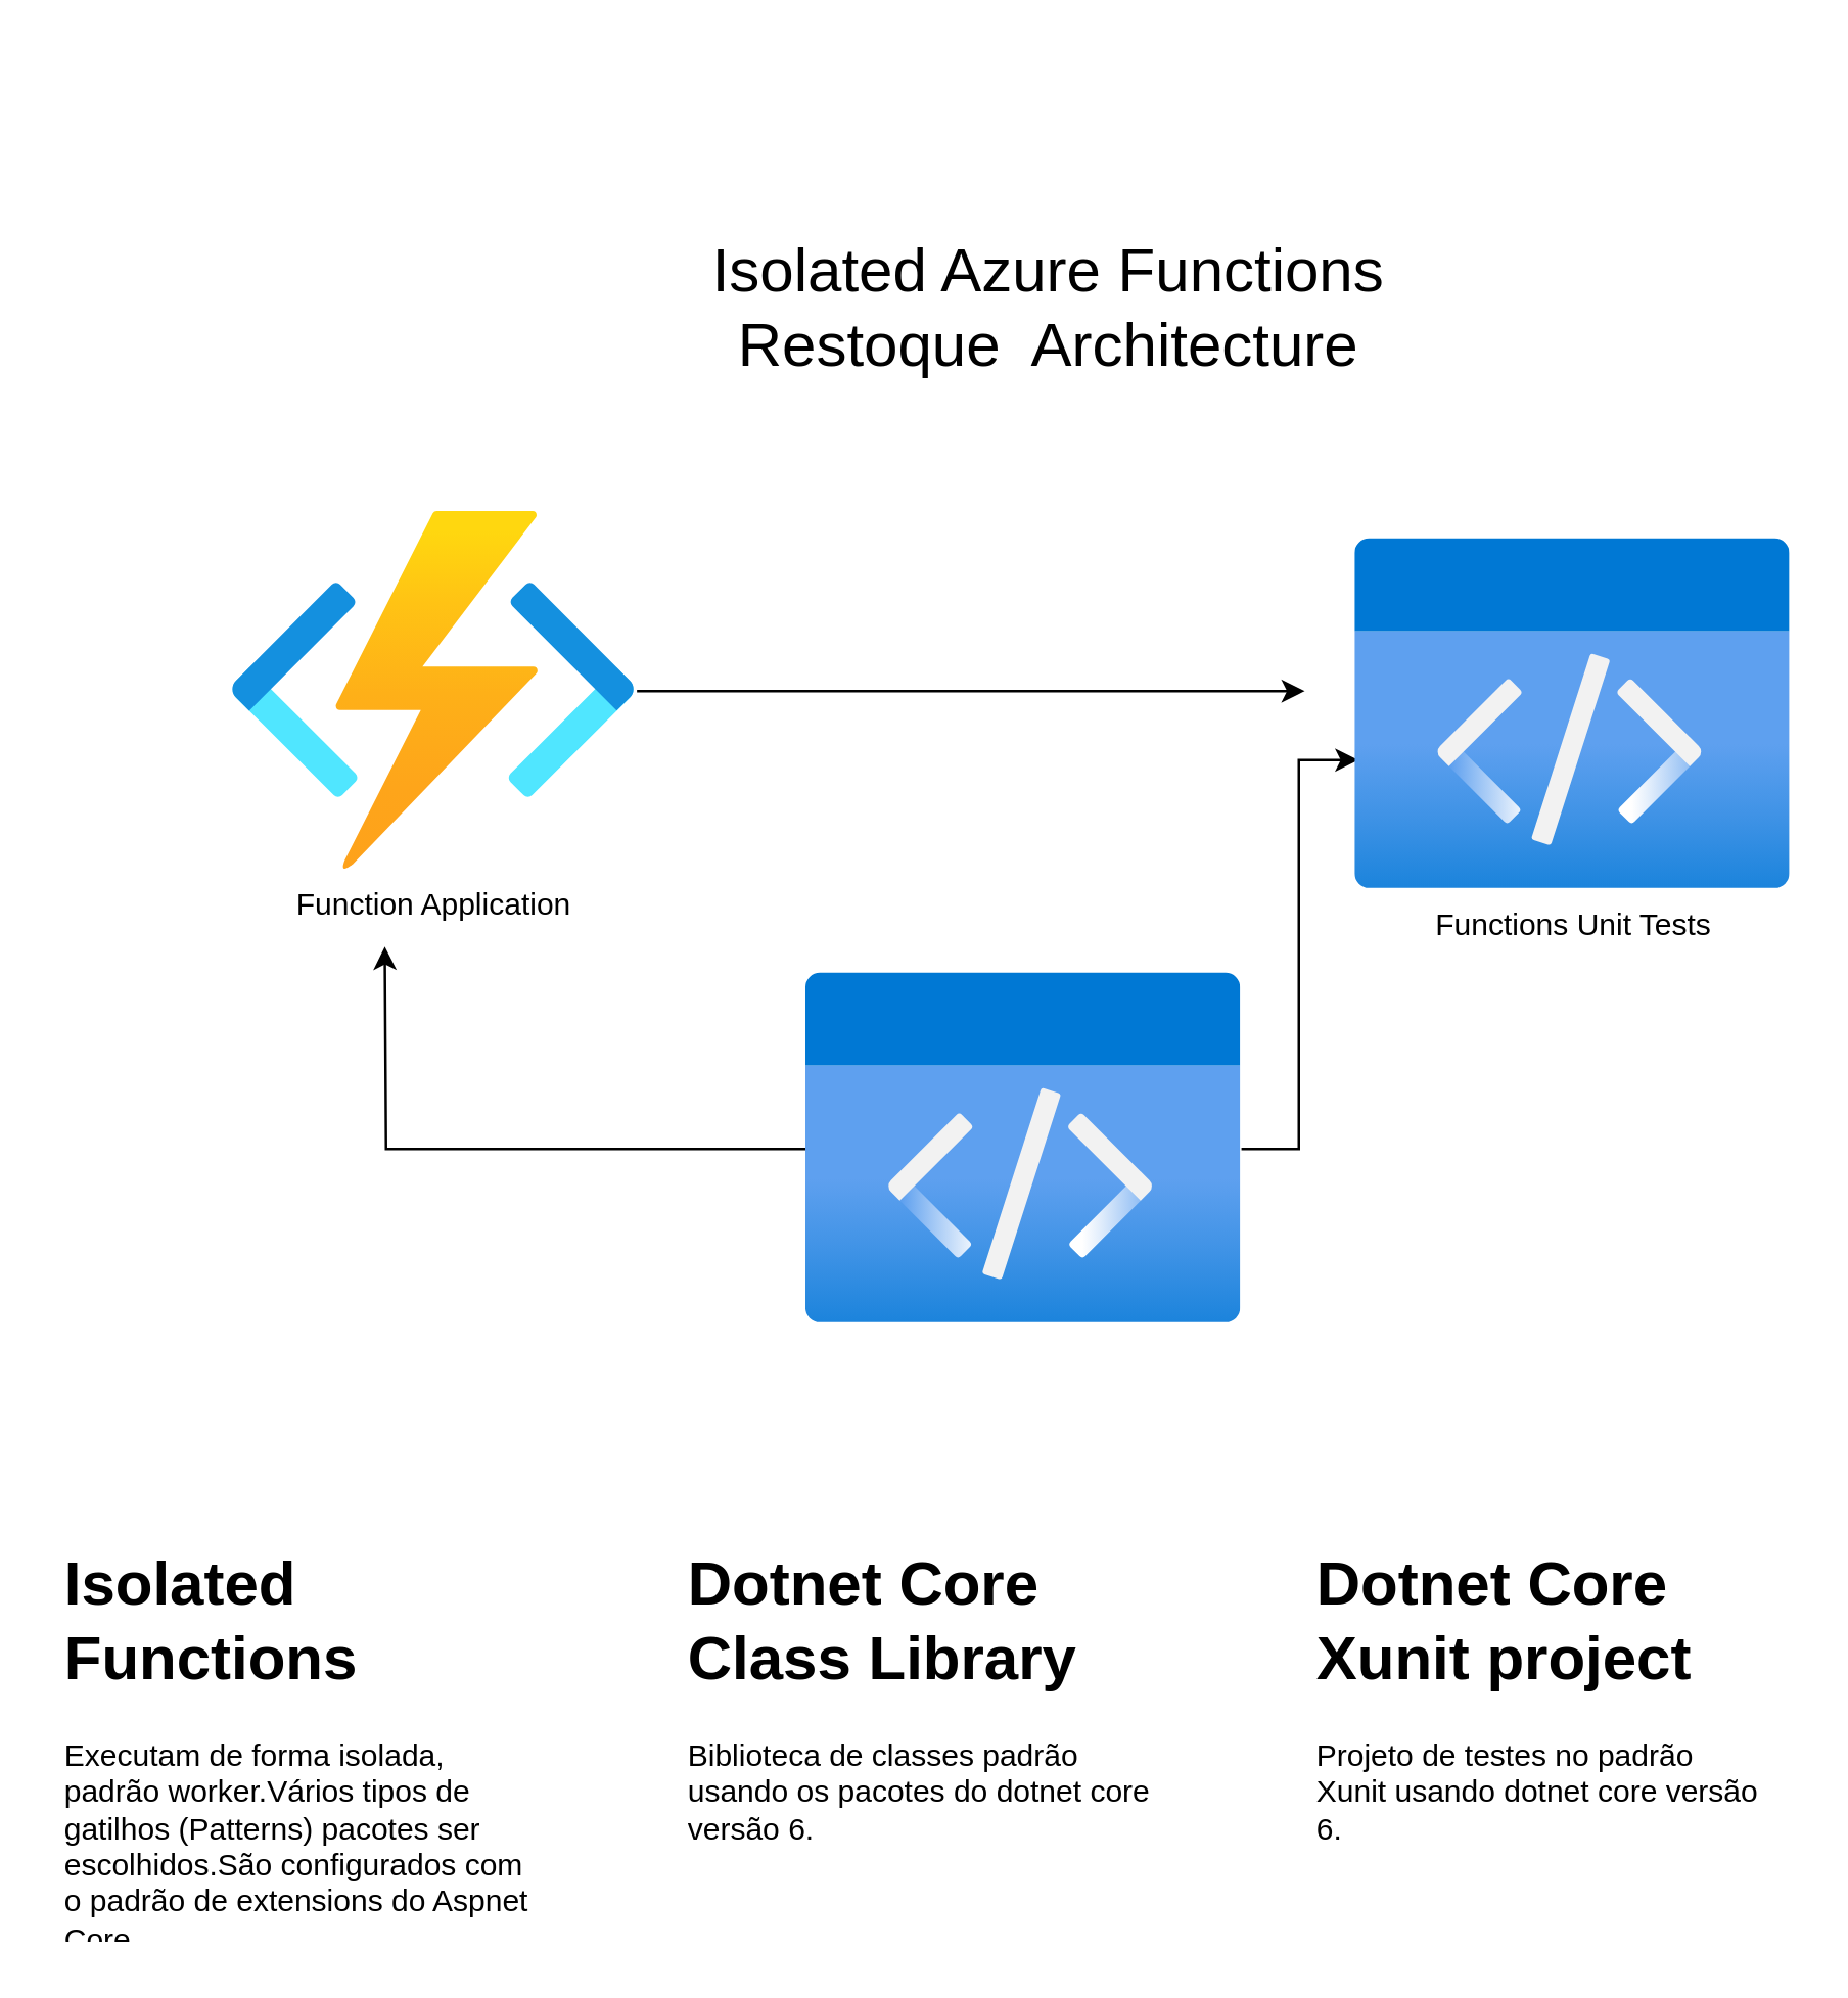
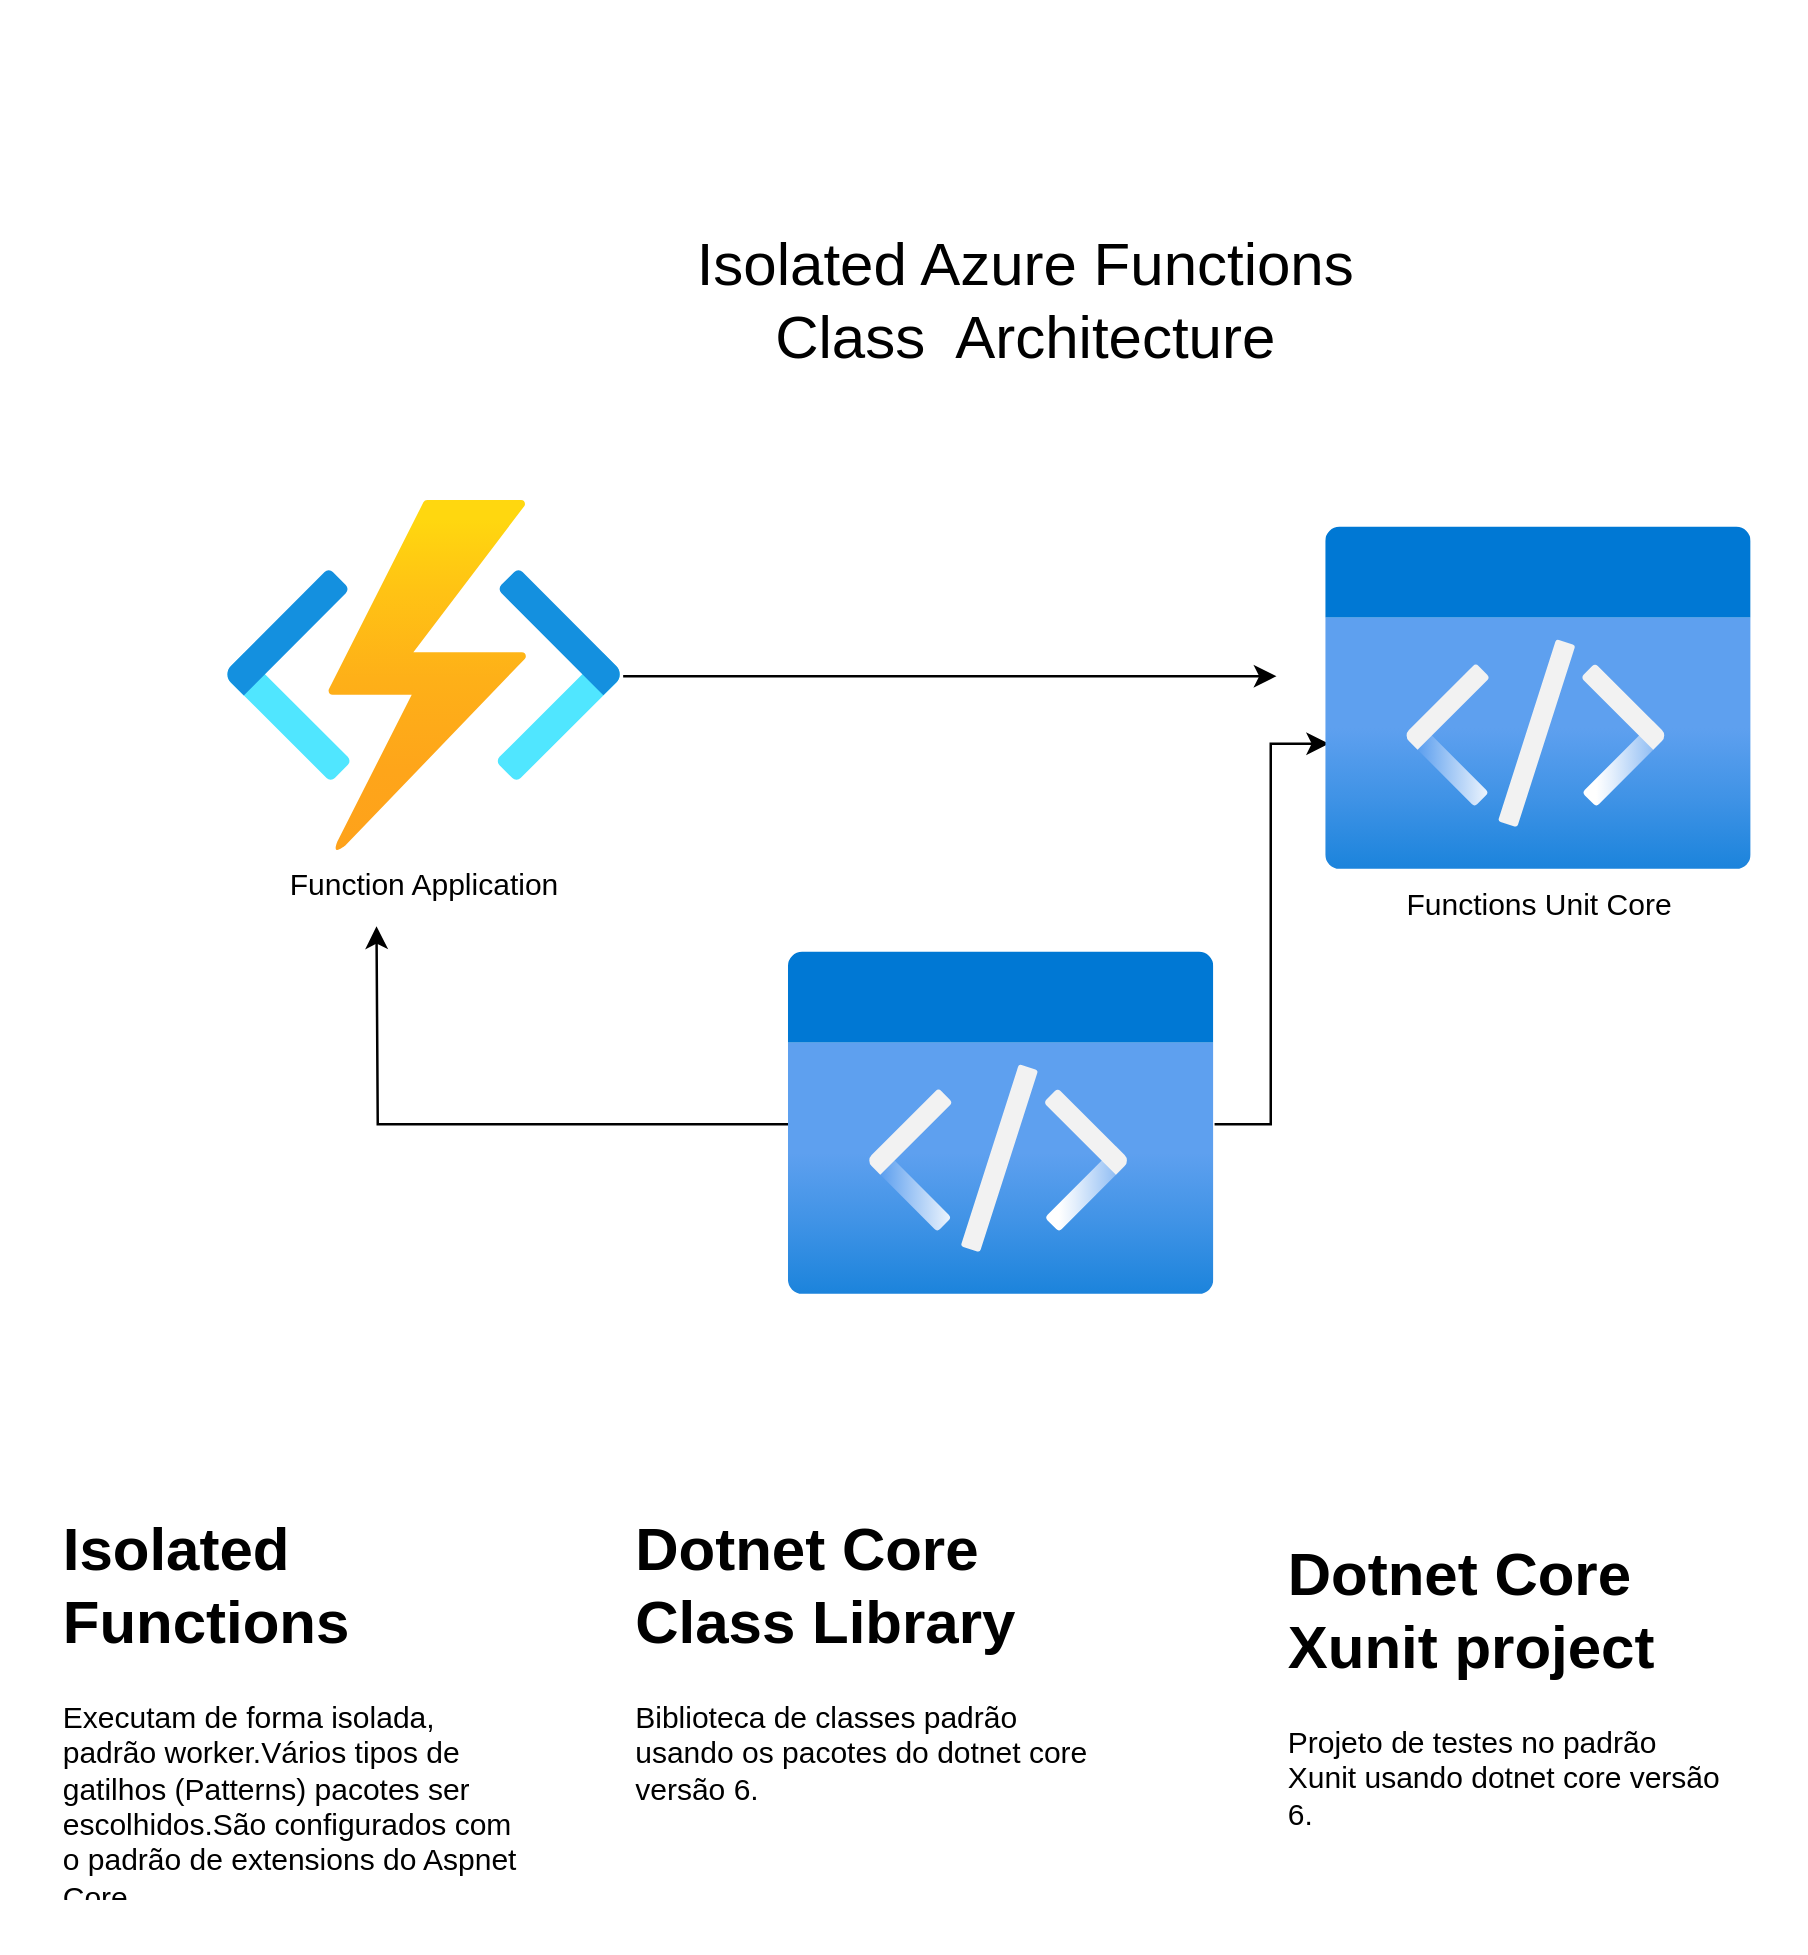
- <mxCell id="2" value="&lt;font style=&quot;font-size: 24px&quot;&gt;Isolated Azure Functions&lt;br&gt;Restoque&amp;nbsp; Architecture&lt;/font&gt;" style="text;html=1;strokeColor=none;fillColor=none;align=center;verticalAlign=middle;whiteSpace=wrap;rounded=0;" vertex="1" parent="1"><mxGeometry x="150" y="20" width="520" height="200" as="geometry" /></mxCell>
+ <mxCell id="2" value="&lt;font style=&quot;font-size: 24px&quot;&gt;Isolated Azure Functions&lt;br&gt;Class&amp;nbsp; Architecture&lt;/font&gt;" style="text;html=1;strokeColor=none;fillColor=none;align=center;verticalAlign=middle;whiteSpace=wrap;rounded=0;" vertex="1" parent="1"><mxGeometry x="150" y="20" width="520" height="200" as="geometry" /></mxCell>
- <mxCell id="8" value="Functions Unit Tests&lt;br&gt;" style="aspect=fixed;html=1;points=[];align=center;image;fontSize=12;image=img/lib/azure2/general/Code.svg;" vertex="1" parent="1"><mxGeometry x="530" y="210" width="170.15" height="138.25" as="geometry" /></mxCell>
+ <mxCell id="8" value="Functions Unit Core&lt;br&gt;" style="aspect=fixed;html=1;points=[];align=center;image;fontSize=12;image=img/lib/azure2/general/Code.svg;" vertex="1" parent="1"><mxGeometry x="530" y="210" width="170.15" height="138.25" as="geometry" /></mxCell>
- <mxCell id="10" value="&lt;h1&gt;Dotnet Core Class Library&lt;/h1&gt;&lt;div&gt;Biblioteca de classes padrão usando os pacotes do dotnet core versão 6.&lt;/div&gt;" style="text;html=1;strokeColor=none;fillColor=none;spacing=5;spacingTop=-20;whiteSpace=wrap;overflow=hidden;rounded=0;" vertex="1" parent="1"><mxGeometry x="263.66" y="600" width="190" height="160" as="geometry" /></mxCell>
+ <mxCell id="10" value="&lt;h1&gt;Dotnet Core Class Library&lt;/h1&gt;&lt;div&gt;Biblioteca de classes padrão usando os pacotes do dotnet core versão 6.&lt;/div&gt;" style="text;html=1;strokeColor=none;fillColor=none;spacing=5;spacingTop=-20;whiteSpace=wrap;overflow=hidden;rounded=0;" vertex="1" parent="1"><mxGeometry x="248.66" y="600" width="190" height="160" as="geometry" /></mxCell>
- <mxCell id="11" value="&lt;h1&gt;Dotnet Core Xunit project&lt;/h1&gt;&lt;div&gt;Projeto de testes no padrão Xunit&amp;nbsp;usando dotnet core versão 6.&lt;/div&gt;" style="text;html=1;strokeColor=none;fillColor=none;spacing=5;spacingTop=-20;whiteSpace=wrap;overflow=hidden;rounded=0;" vertex="1" parent="1"><mxGeometry x="510.15" y="600" width="190" height="160" as="geometry" /></mxCell>
+ <mxCell id="11" value="&lt;h1&gt;Dotnet Core Xunit project&lt;/h1&gt;&lt;div&gt;Projeto de testes no padrão Xunit&amp;nbsp;usando dotnet core versão 6.&lt;/div&gt;" style="text;html=1;strokeColor=none;fillColor=none;spacing=5;spacingTop=-20;whiteSpace=wrap;overflow=hidden;rounded=0;" vertex="1" parent="1"><mxGeometry x="510.15" y="610" width="190" height="160" as="geometry" /></mxCell>
